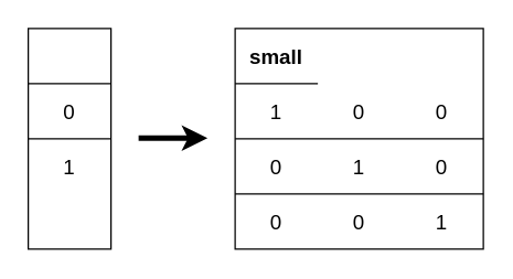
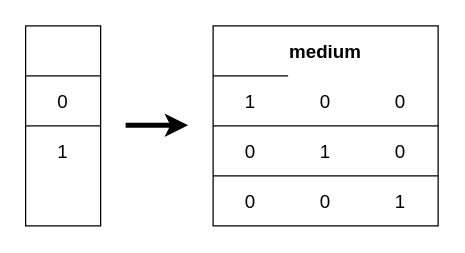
- <mxCell id="4" value="small" style="shape=partialRectangle;html=1;whiteSpace=wrap;connectable=0;overflow=hidden;fillColor=none;top=0;left=0;bottom=0;right=0;pointerEvents=1;fontStyle=1;fontSize=15;" parent="3" vertex="1"><mxGeometry width="60" height="40" as="geometry"><mxRectangle width="60" height="40" as="alternateBounds" /></mxGeometry></mxCell>
+ <mxCell id="5" value="medium" style="shape=partialRectangle;html=1;whiteSpace=wrap;connectable=0;overflow=hidden;fillColor=none;top=0;left=0;bottom=0;right=0;pointerEvents=1;fontStyle=1;fontSize=15;" parent="3" vertex="1"><mxGeometry x="60" width="60" height="40" as="geometry"><mxRectangle width="60" height="40" as="alternateBounds" /></mxGeometry></mxCell>
